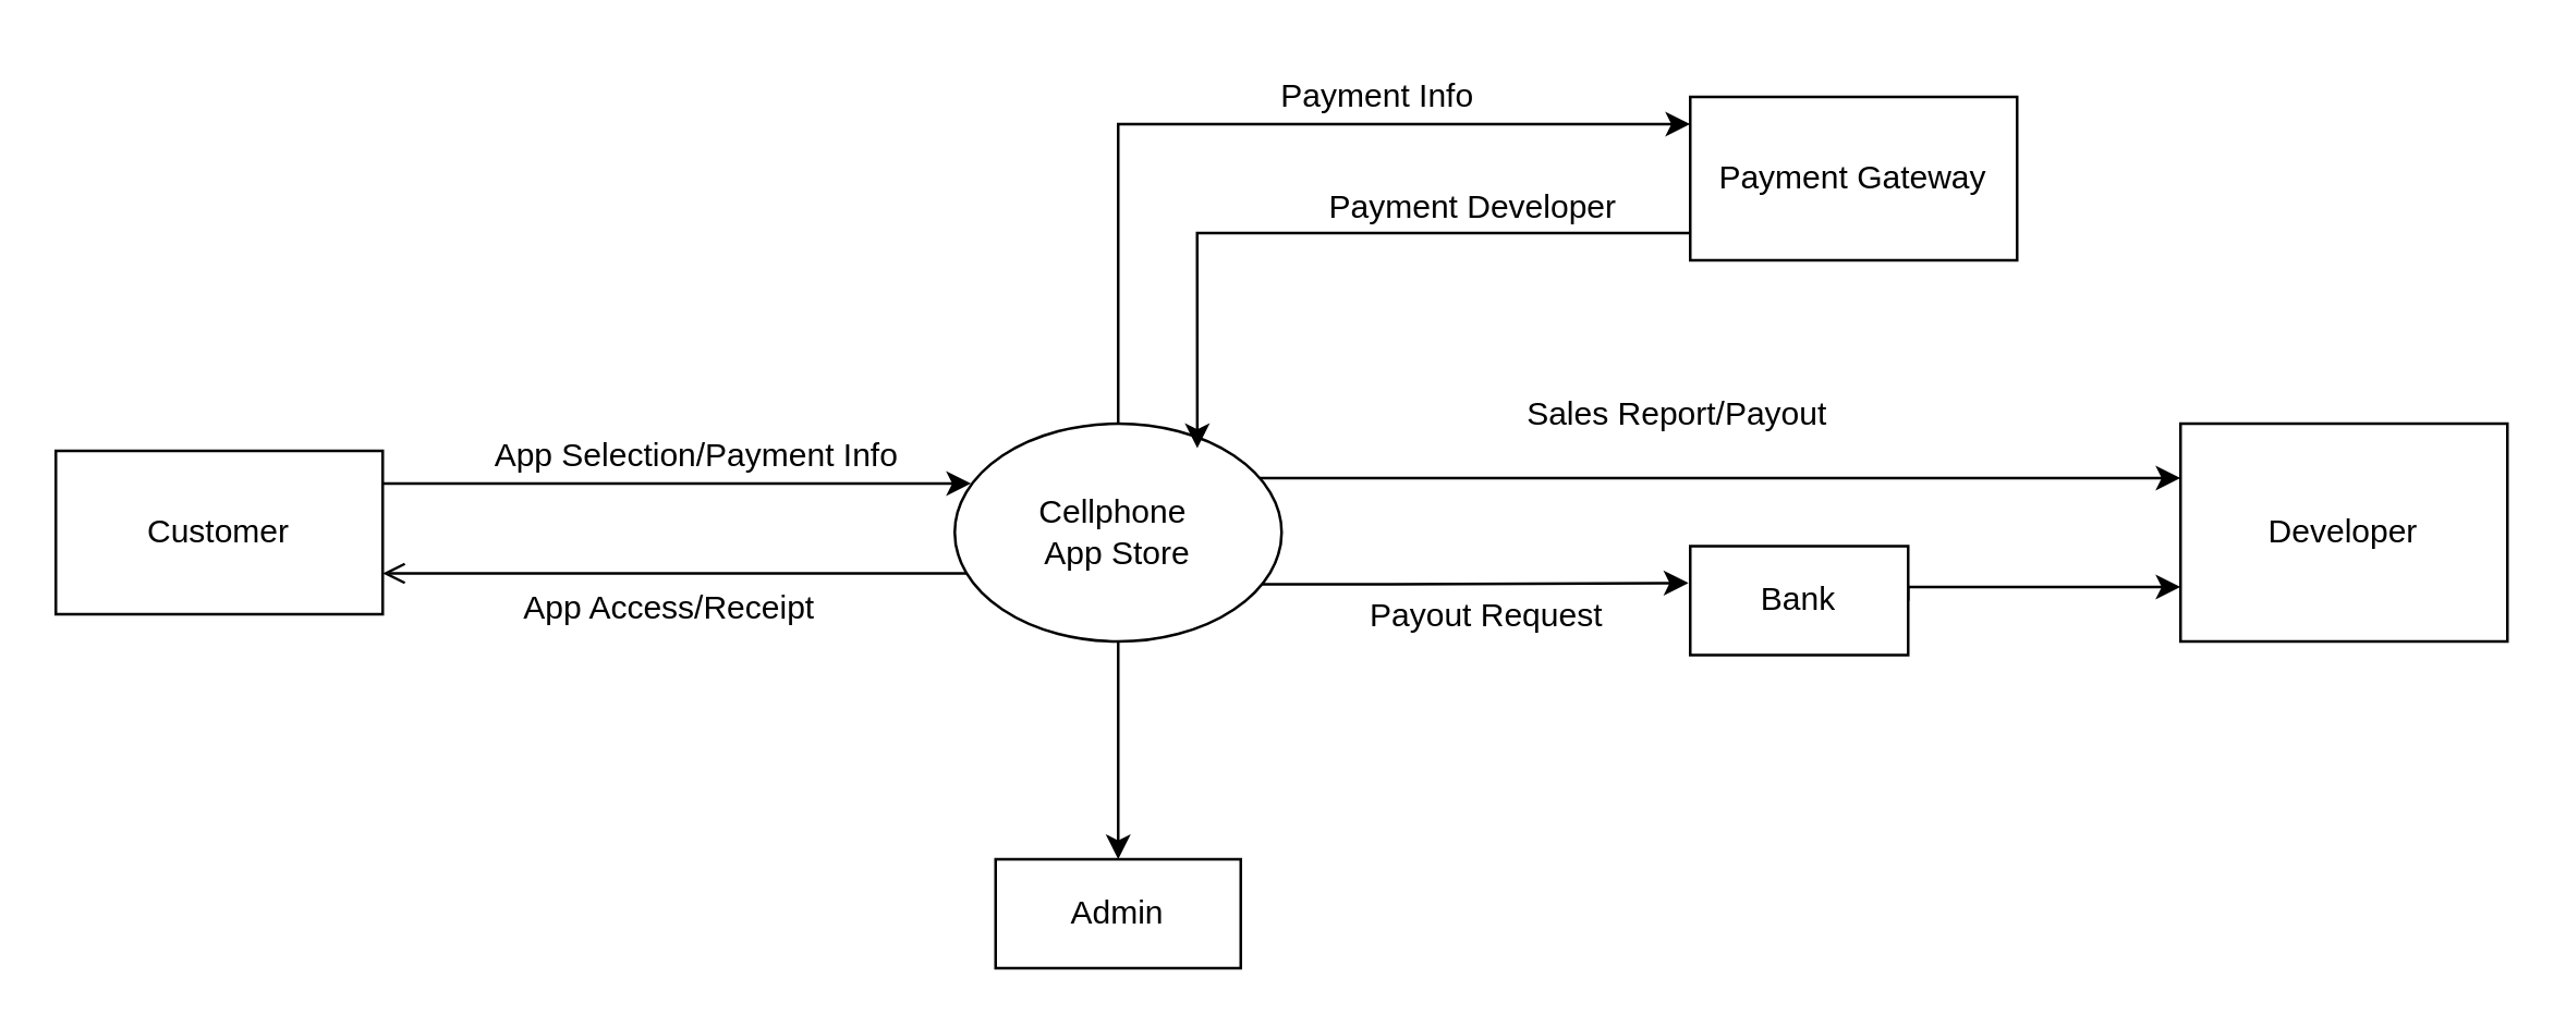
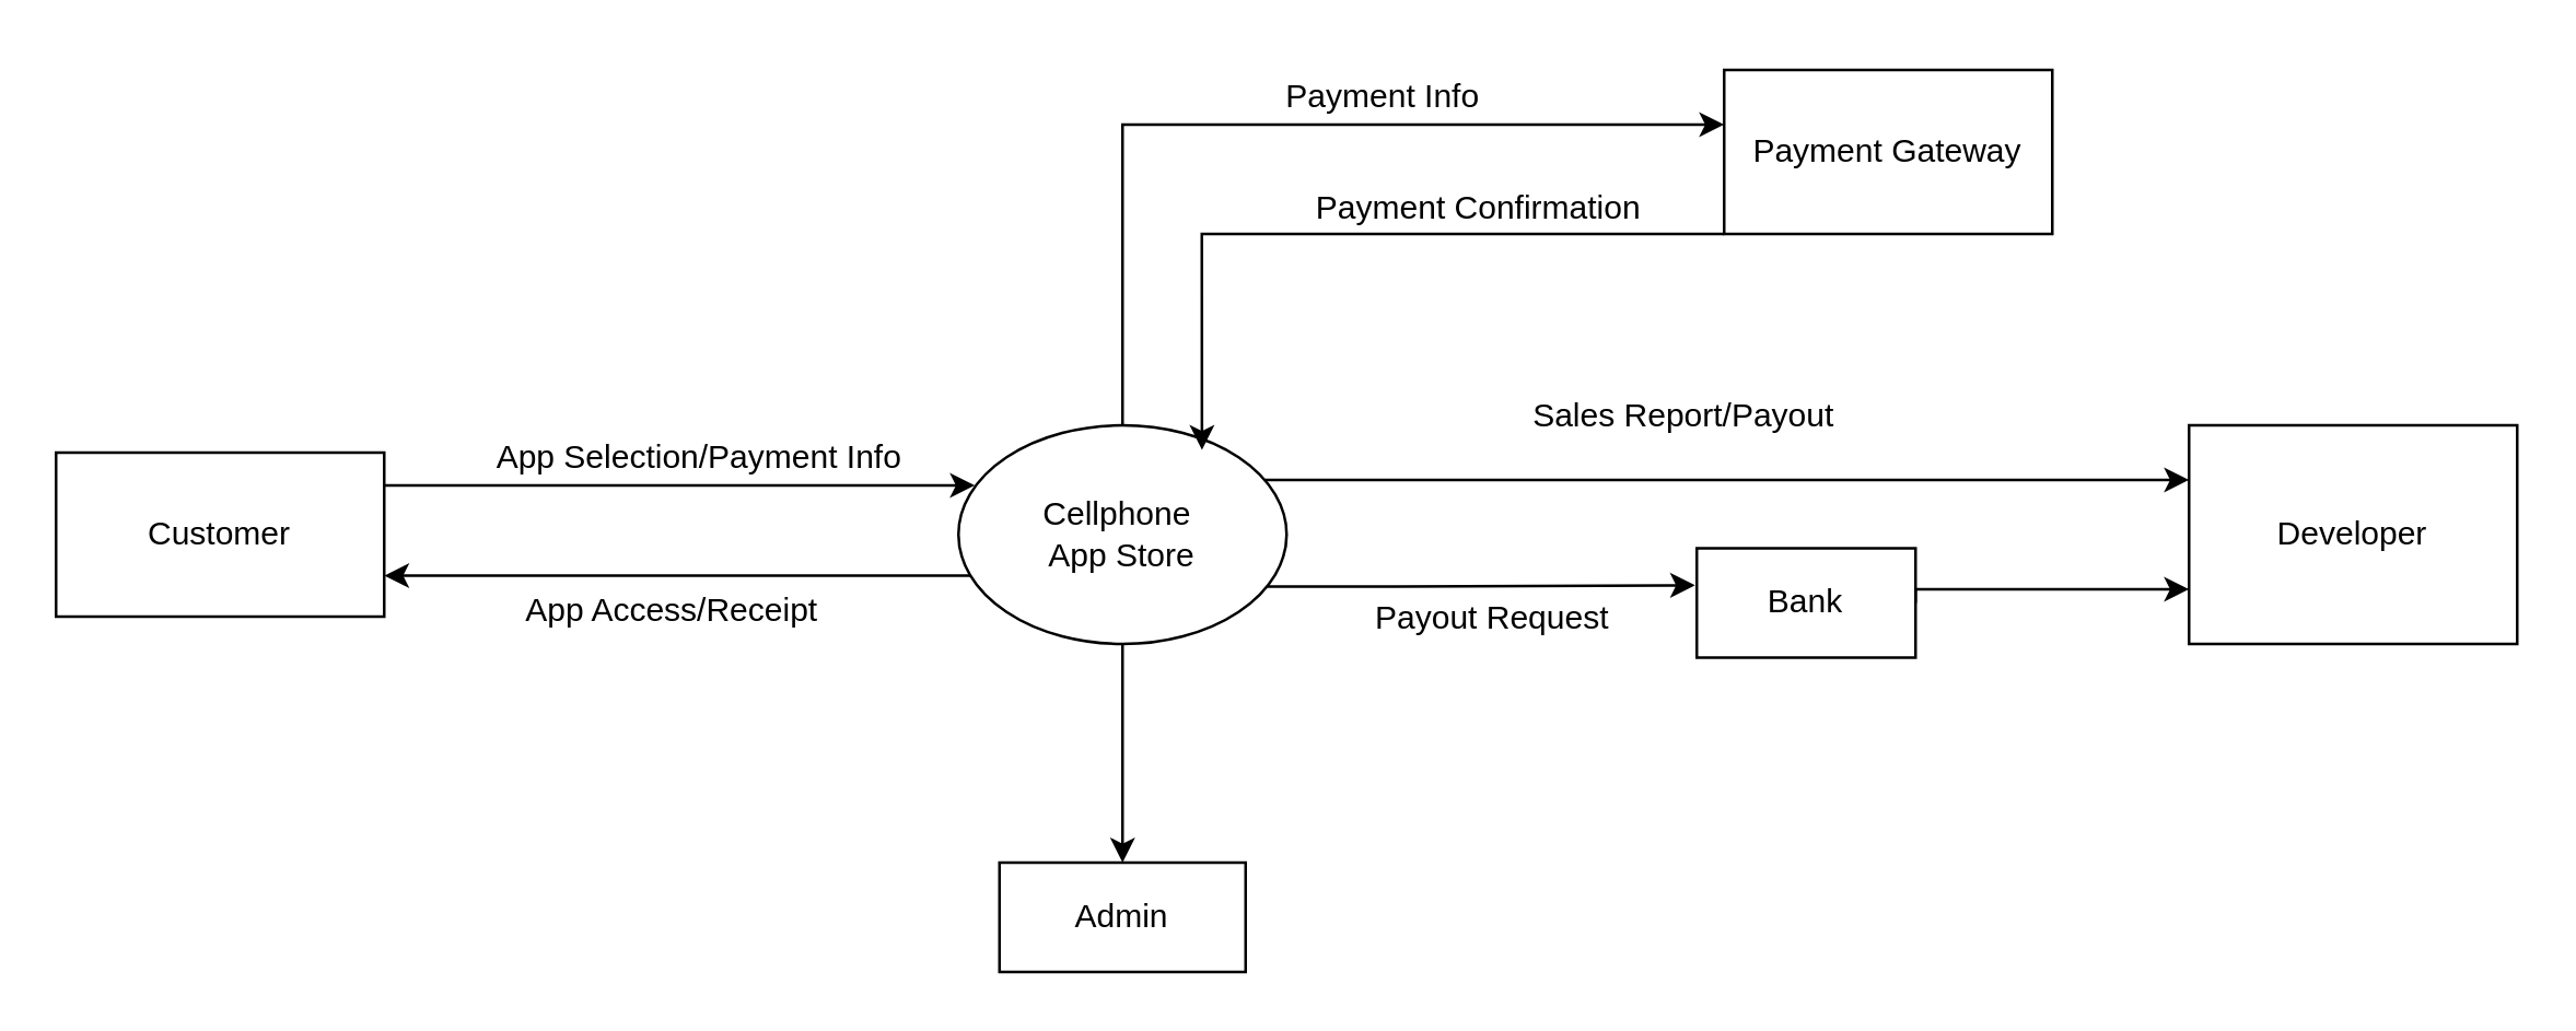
- <mxCell id="8" value="Payment Gateway" style="whiteSpace=wrap;html=1;" vertex="1" parent="1"><mxGeometry x="620" y="35" width="120" height="60" as="geometry" /></mxCell>
+ <mxCell id="8" value="Payment Gateway" style="whiteSpace=wrap;html=1;" vertex="1" parent="1"><mxGeometry x="630" y="25" width="120" height="60" as="geometry" /></mxCell>
- <mxCell id="15" value="Payment Developer" style="text;html=1;align=center;verticalAlign=middle;resizable=0;points=[];autosize=1;strokeColor=none;fillColor=none;" vertex="1" parent="1"><mxGeometry x="470" y="61" width="140" height="30" as="geometry" /></mxCell>
+ <mxCell id="15" value="Payment Confirmation" style="text;html=1;align=center;verticalAlign=middle;resizable=0;points=[];autosize=1;strokeColor=none;fillColor=none;" vertex="1" parent="1"><mxGeometry x="470" y="61" width="140" height="30" as="geometry" /></mxCell>
- <mxCell id="3" style="edgeStyle=orthogonalEdgeStyle;rounded=0;orthogonalLoop=1;jettySize=auto;html=1;entryX=1;entryY=0.75;entryDx=0;entryDy=0;endArrow=open;" edge="1" parent="1" source="7" target="9"><mxGeometry relative="1" as="geometry"><Array as="points"><mxPoint x="300" y="210" /><mxPoint x="300" y="210" /></Array></mxGeometry></mxCell>
+ <mxCell id="3" style="edgeStyle=orthogonalEdgeStyle;rounded=0;orthogonalLoop=1;jettySize=auto;html=1;entryX=1;entryY=0.75;entryDx=0;entryDy=0;" edge="1" parent="1" source="7" target="9"><mxGeometry relative="1" as="geometry"><Array as="points"><mxPoint x="300" y="210" /><mxPoint x="300" y="210" /></Array></mxGeometry></mxCell>
